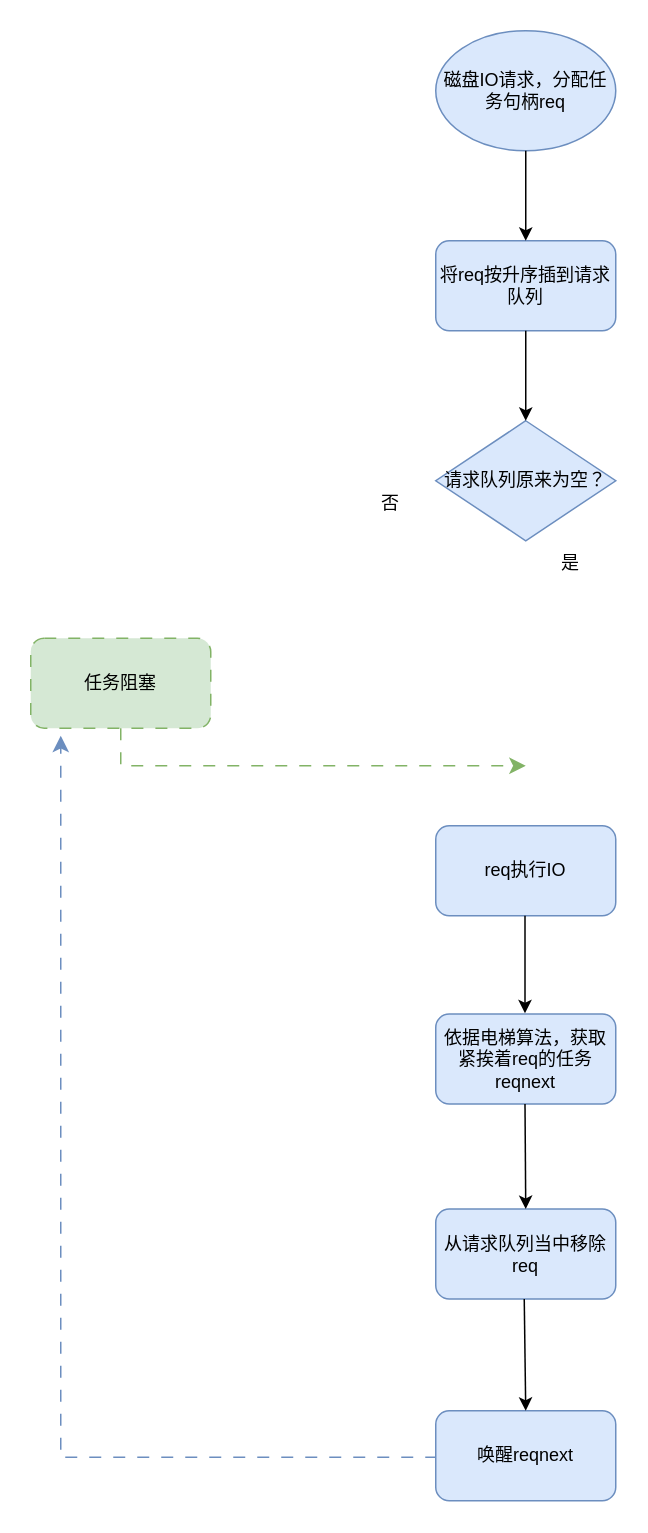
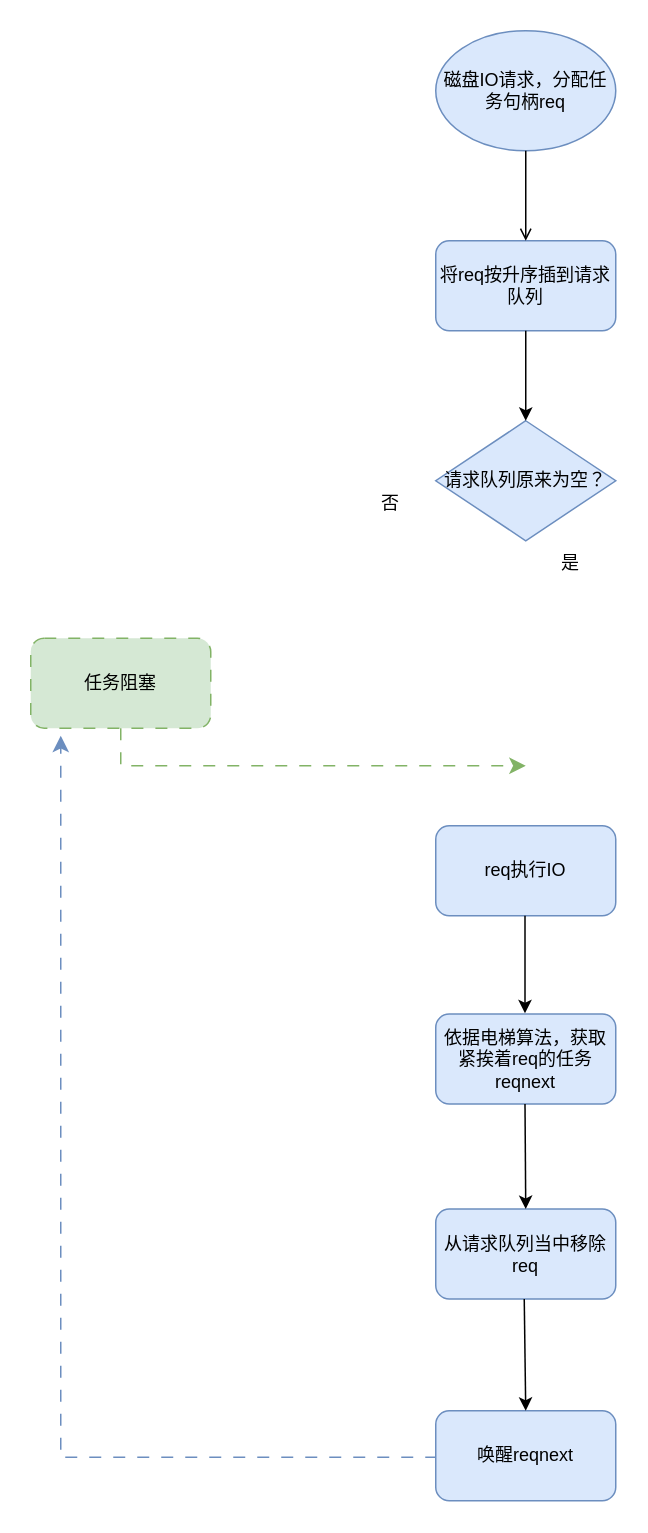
- <mxCell id="9" value="" style="endArrow=classic;html=1;rounded=0;exitX=0.5;exitY=1;exitDx=0;exitDy=0;entryX=0.5;entryY=0;entryDx=0;entryDy=0;" edge="1" parent="1" source="2" target="3"><mxGeometry width="50" height="50" relative="1" as="geometry"><mxPoint x="410" y="400" as="sourcePoint" /><mxPoint x="460" y="350" as="targetPoint" /></mxGeometry></mxCell>
+ <mxCell id="9" value="" style="endArrow=open;html=1;rounded=0;exitX=0.5;exitY=1;exitDx=0;exitDy=0;entryX=0.5;entryY=0;entryDx=0;entryDy=0;" edge="1" parent="1" source="2" target="3"><mxGeometry width="50" height="50" relative="1" as="geometry"><mxPoint x="410" y="400" as="sourcePoint" /><mxPoint x="460" y="350" as="targetPoint" /></mxGeometry></mxCell>
